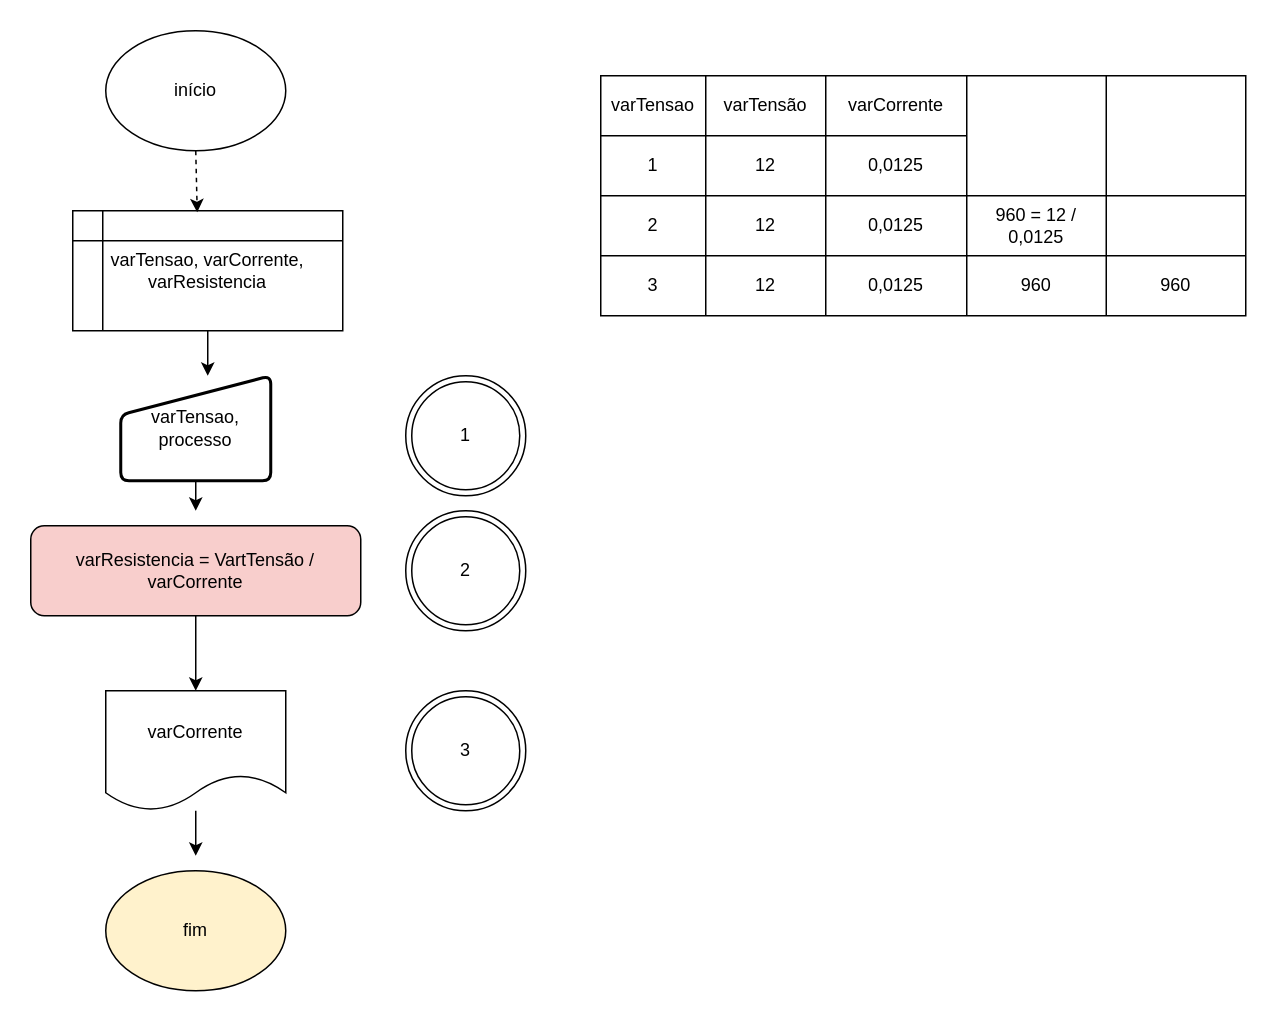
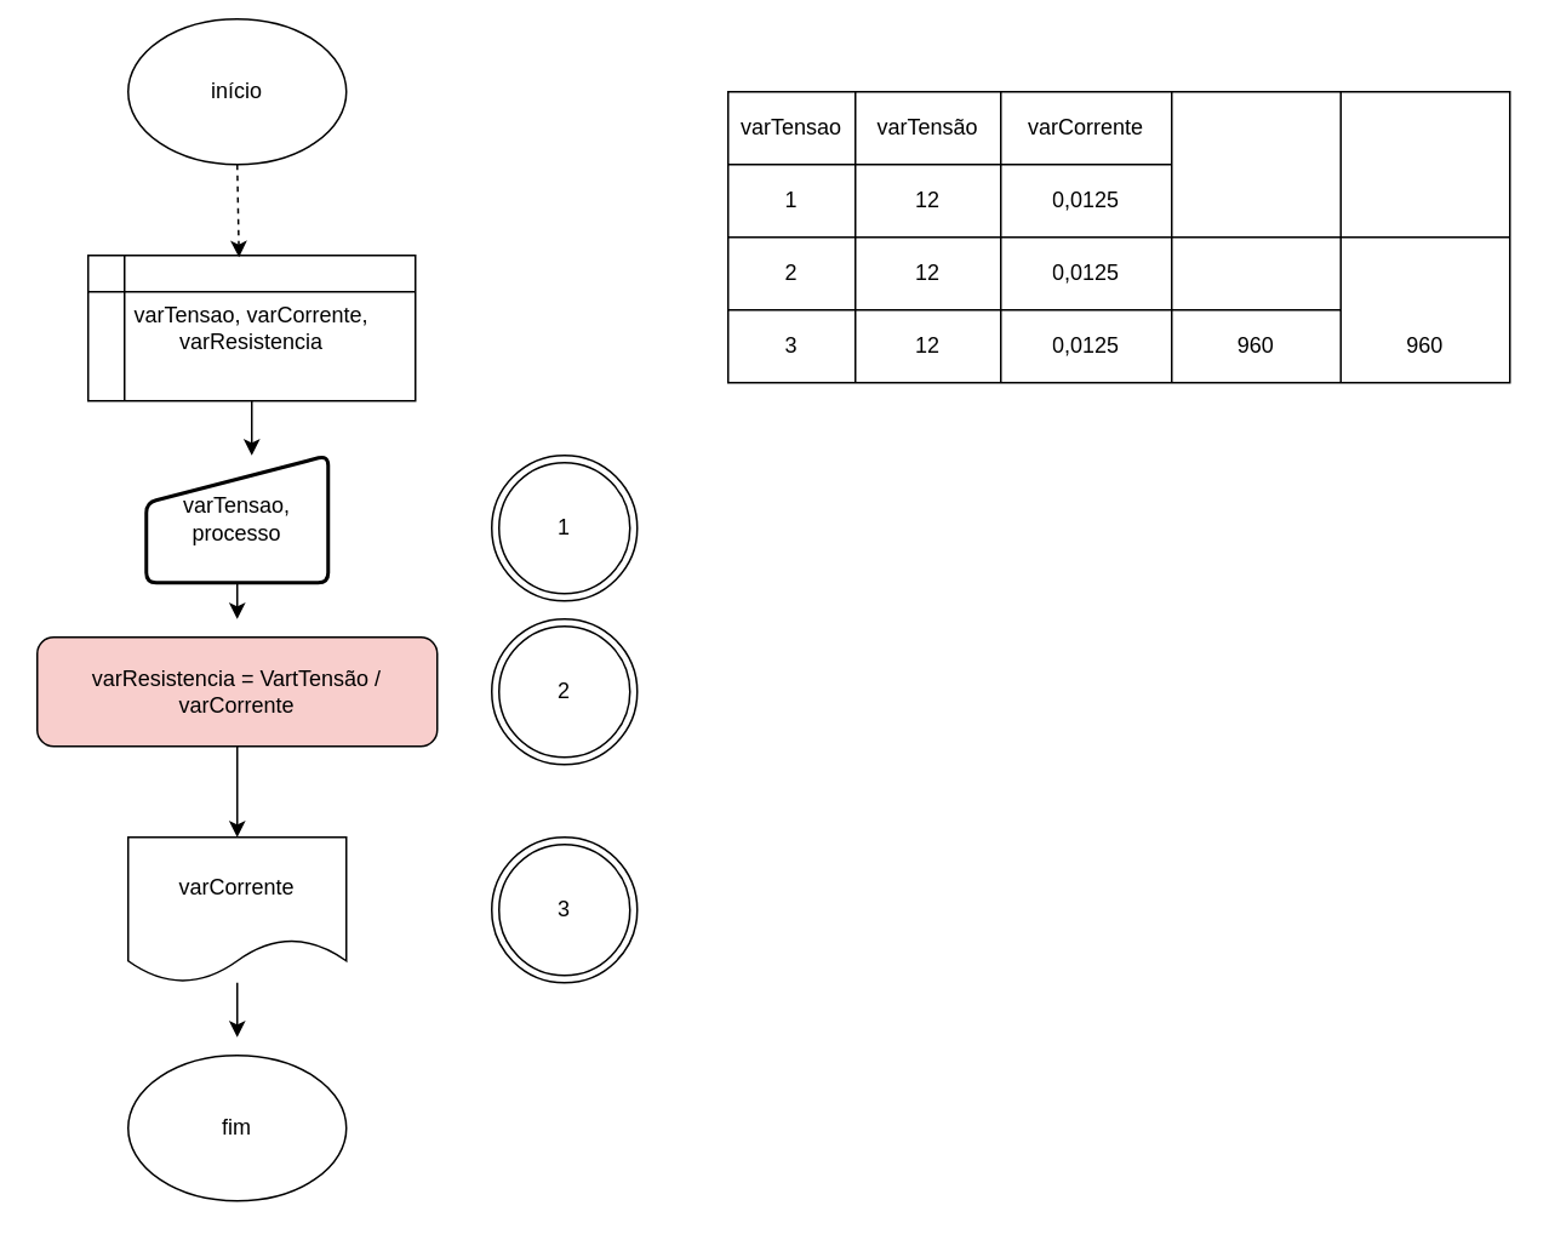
- <mxCell id="2" value="início" style="ellipse;whiteSpace=wrap;html=1;" parent="1" vertex="1"><mxGeometry x="70" y="20" width="120" height="80" as="geometry" /></mxCell>
+ <mxCell id="2" value="início" style="ellipse;whiteSpace=wrap;html=1;" parent="1" vertex="1"><mxGeometry x="70" y="10" width="120" height="80" as="geometry" /></mxCell>
- <mxCell id="28" value="960 = 12 / 0,0125" style="shape=partialRectangle;html=1;whiteSpace=wrap;connectable=0;fillColor=none;top=0;left=0;bottom=0;right=0;overflow=hidden;" parent="24" vertex="1"><mxGeometry x="244" width="93" height="40" as="geometry" /></mxCell>
- <mxCell id="8" value="fim" style="ellipse;whiteSpace=wrap;html=1;fillColor=#fff2cc;" parent="1" vertex="1"><mxGeometry x="70" y="580" width="120" height="80" as="geometry" /></mxCell>
+ <mxCell id="8" value="fim" style="ellipse;whiteSpace=wrap;html=1;" parent="1" vertex="1"><mxGeometry x="70" y="580" width="120" height="80" as="geometry" /></mxCell>
